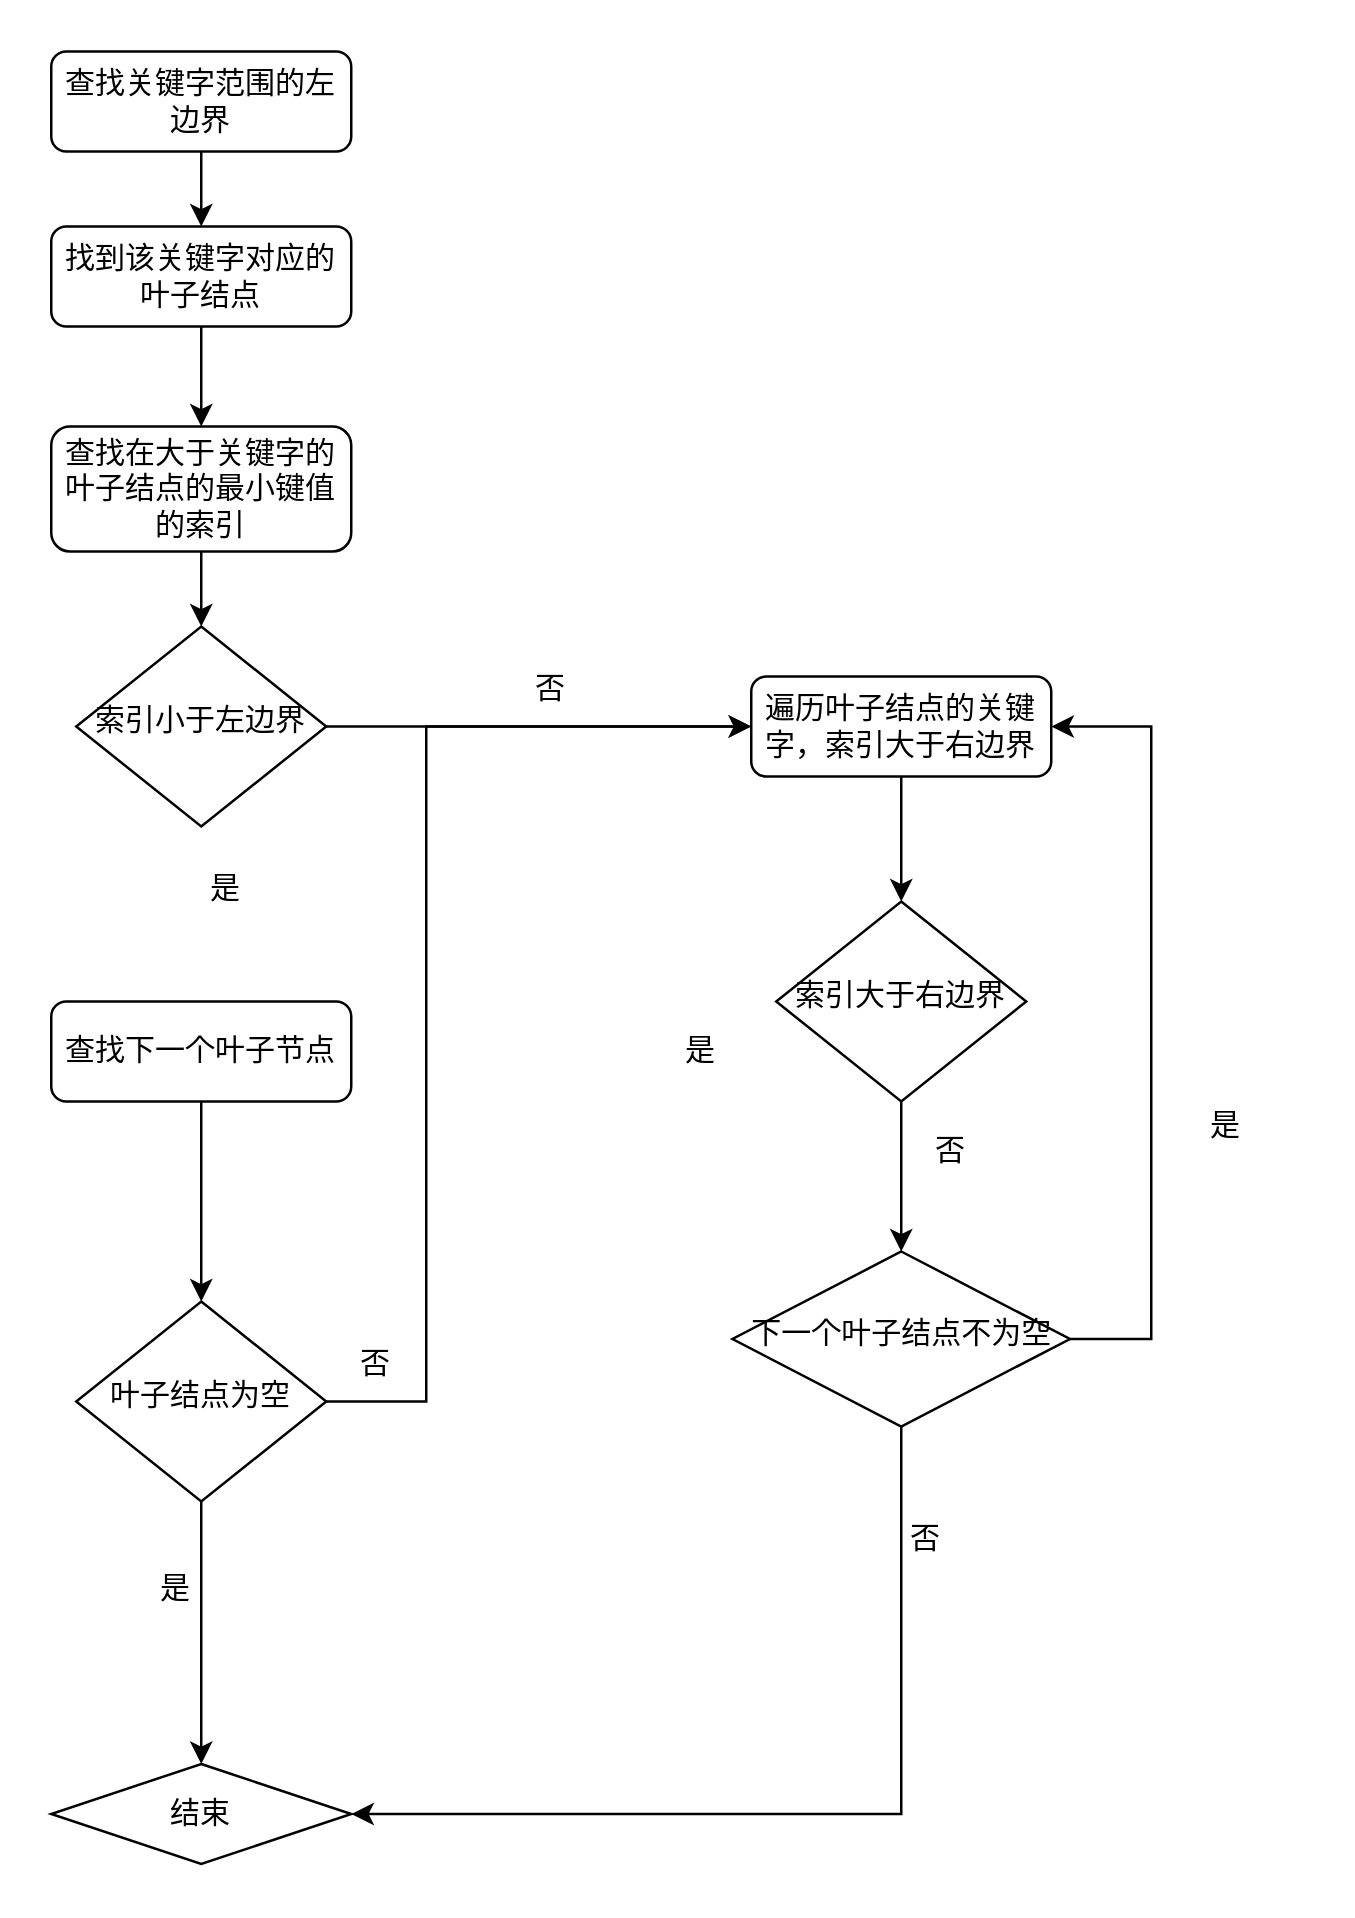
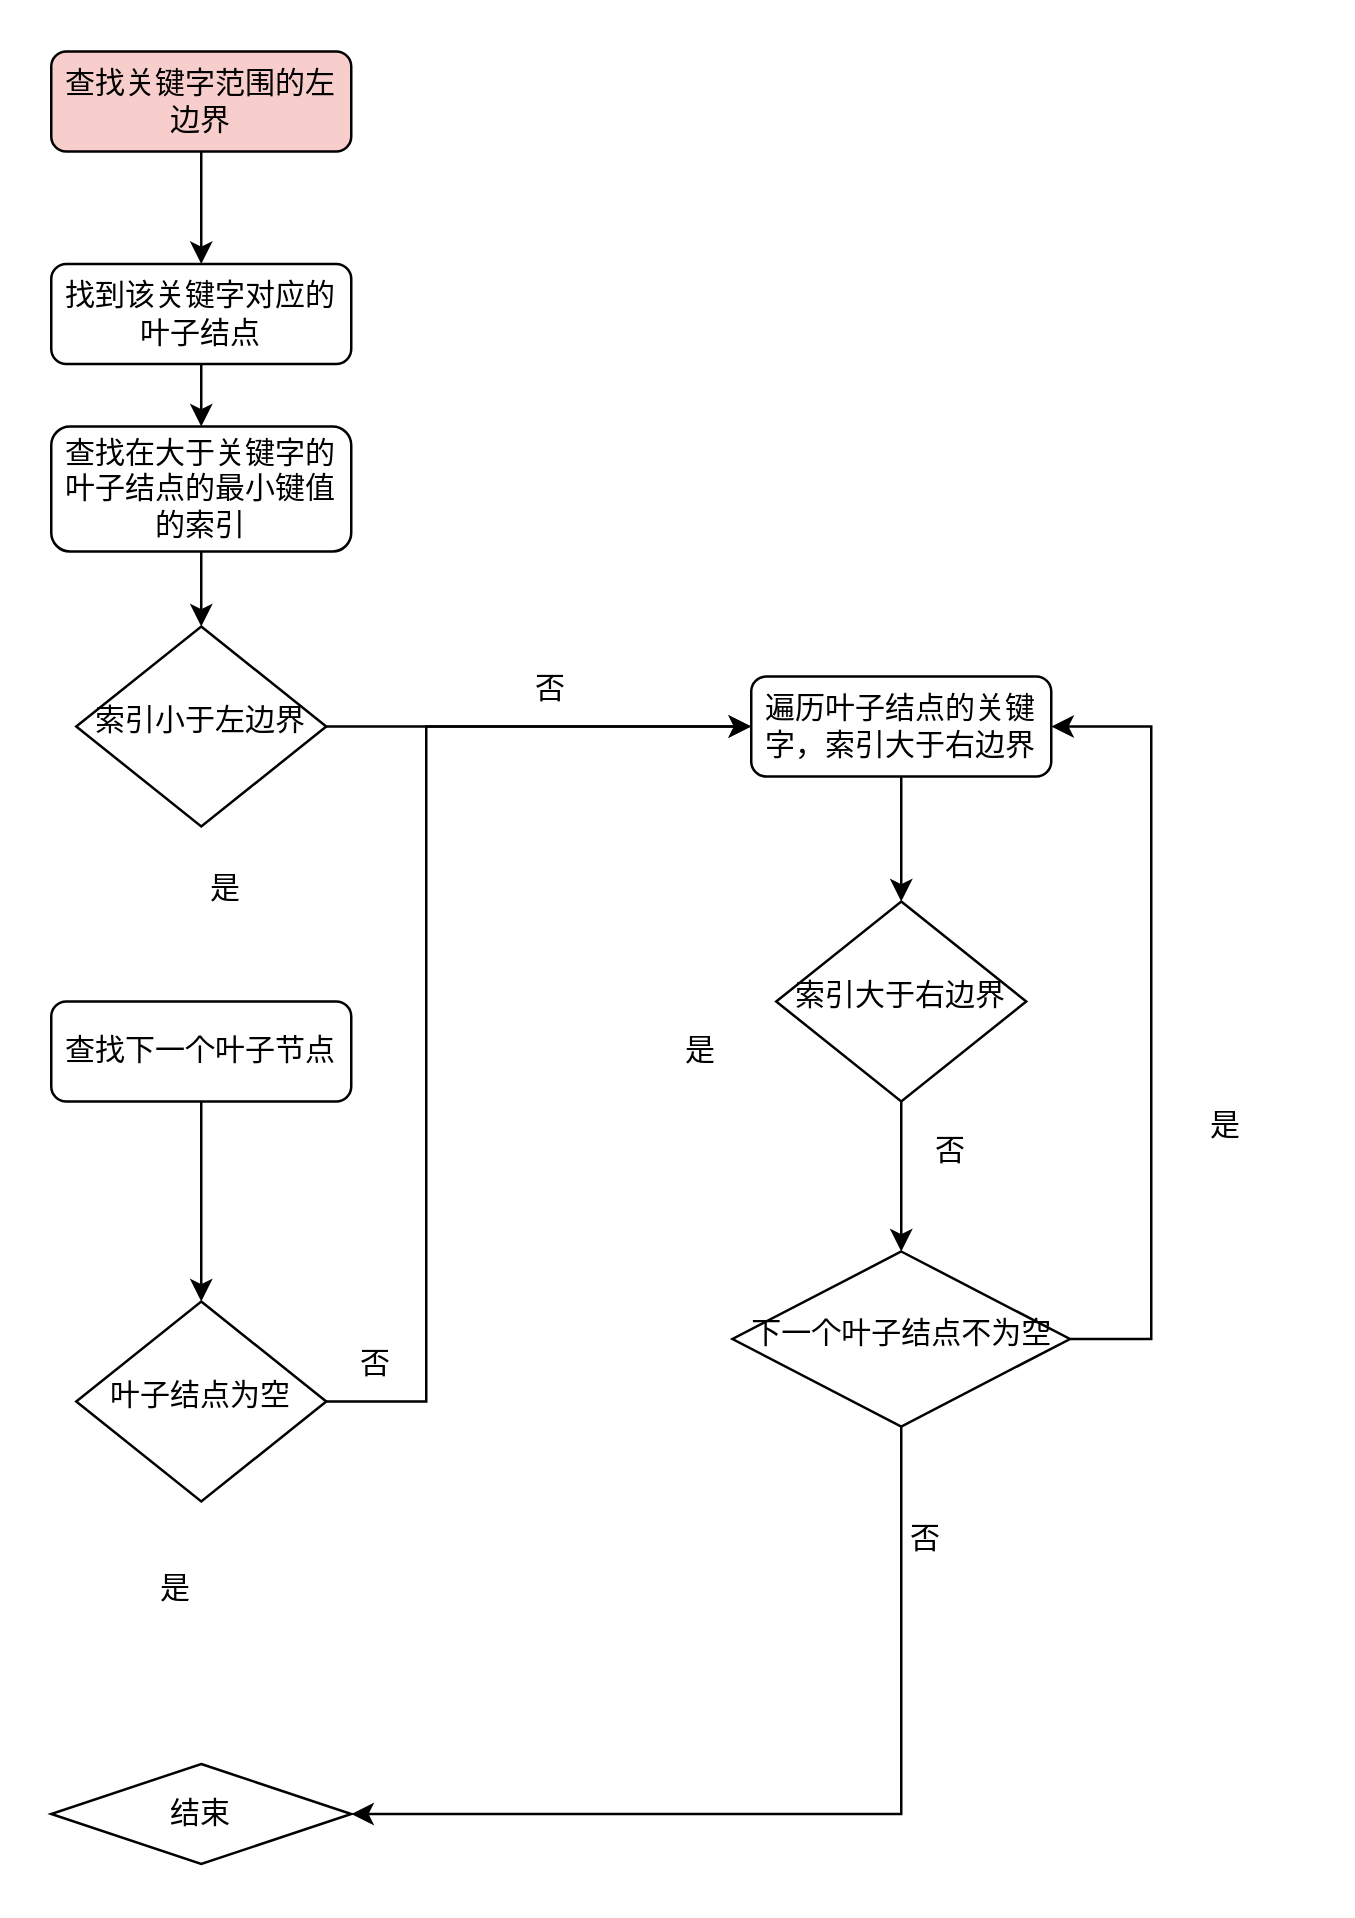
- <mxCell id="3" value="查找关键字范围的左边界" style="rounded=1;whiteSpace=wrap;html=1;fontSize=12;glass=0;strokeWidth=1;shadow=0;" vertex="1" parent="1"><mxGeometry x="20" y="20" width="120" height="40" as="geometry" /></mxCell>
+ <mxCell id="3" value="查找关键字范围的左边界" style="rounded=1;whiteSpace=wrap;html=1;fontSize=12;glass=0;strokeWidth=1;shadow=0;fillColor=#f8cecc;" vertex="1" parent="1"><mxGeometry x="20" y="20" width="120" height="40" as="geometry" /></mxCell>
- <mxCell id="12" value="找到该关键字对应的叶子结点" style="rounded=1;whiteSpace=wrap;html=1;fontSize=12;glass=0;strokeWidth=1;shadow=0;" vertex="1" parent="1"><mxGeometry x="20" y="90" width="120" height="40" as="geometry" /></mxCell>
+ <mxCell id="12" value="找到该关键字对应的叶子结点" style="rounded=1;whiteSpace=wrap;html=1;fontSize=12;glass=0;strokeWidth=1;shadow=0;" vertex="1" parent="1"><mxGeometry x="20" y="105" width="120" height="40" as="geometry" /></mxCell>
- <mxCell id="14" style="edgeStyle=orthogonalEdgeStyle;rounded=0;orthogonalLoop=1;jettySize=auto;html=1;exitX=0.5;exitY=1;exitDx=0;exitDy=0;entryX=0.5;entryY=0;entryDx=0;entryDy=0;" edge="1" parent="1" source="16" target="6"><mxGeometry relative="1" as="geometry" /></mxCell>
